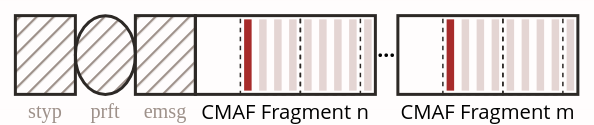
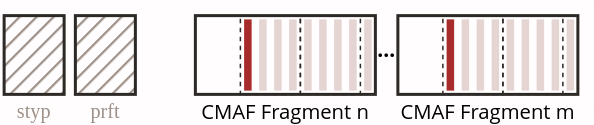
- <mxCell id="4" value="styp" style="rounded=0;whiteSpace=wrap;html=1;strokeColor=#2D2926;fillColor=#9E918A;strokeWidth=4;fontFamily=Hack;labelBackgroundColor=none;labelPosition=center;verticalLabelPosition=bottom;align=center;verticalAlign=top;fontSize=27;fontStyle=0;gradientColor=none;shadow=0;glass=0;fillStyle=hatch;fontColor=#9E918A;" parent="1" vertex="1"><mxGeometry x="20" y="20" width="80" height="105" as="geometry" /></mxCell>
+ <mxCell id="4" value="styp" style="rounded=0;whiteSpace=wrap;html=1;strokeColor=#2D2926;fillColor=#9E918A;strokeWidth=4;fontFamily=Hack;labelBackgroundColor=none;labelPosition=center;verticalLabelPosition=bottom;align=center;verticalAlign=top;fontSize=27;fontStyle=0;gradientColor=none;shadow=0;glass=0;fillStyle=hatch;fontColor=#9E918A;" parent="1" vertex="1"><mxGeometry x="5" y="20" width="80" height="105" as="geometry" /></mxCell>
- <mxCell id="3" value="prft" style="ellipse;whiteSpace=wrap;html=1;strokeColor=#2D2926;fillColor=#9E918A;strokeWidth=4;fontFamily=Hack;labelBackgroundColor=none;labelPosition=center;verticalLabelPosition=bottom;align=center;verticalAlign=top;fontSize=27;fontStyle=0;gradientColor=none;shadow=0;glass=0;fillStyle=hatch;fontColor=#9E918A;" parent="1" vertex="1"><mxGeometry x="100" y="20" width="80" height="105" as="geometry" /></mxCell>
+ <mxCell id="3" value="prft" style="rounded=0;whiteSpace=wrap;html=1;strokeColor=#2D2926;fillColor=#9E918A;strokeWidth=4;fontFamily=Hack;labelBackgroundColor=none;labelPosition=center;verticalLabelPosition=bottom;align=center;verticalAlign=top;fontSize=27;fontStyle=0;gradientColor=none;shadow=0;glass=0;fillStyle=hatch;fontColor=#9E918A;" parent="1" vertex="1"><mxGeometry x="100" y="20" width="80" height="105" as="geometry" /></mxCell>
- <mxCell id="25" value="emsg" style="rounded=0;whiteSpace=wrap;html=1;strokeColor=#2D2926;fillColor=#9E918A;strokeWidth=4;fontFamily=Hack;labelBackgroundColor=none;labelPosition=center;verticalLabelPosition=bottom;align=center;verticalAlign=top;fontSize=27;fontStyle=0;gradientColor=none;shadow=0;glass=0;fillStyle=hatch;fontColor=#9E918A;" parent="1" vertex="1"><mxGeometry x="180" y="20" width="80" height="105" as="geometry" /></mxCell>
